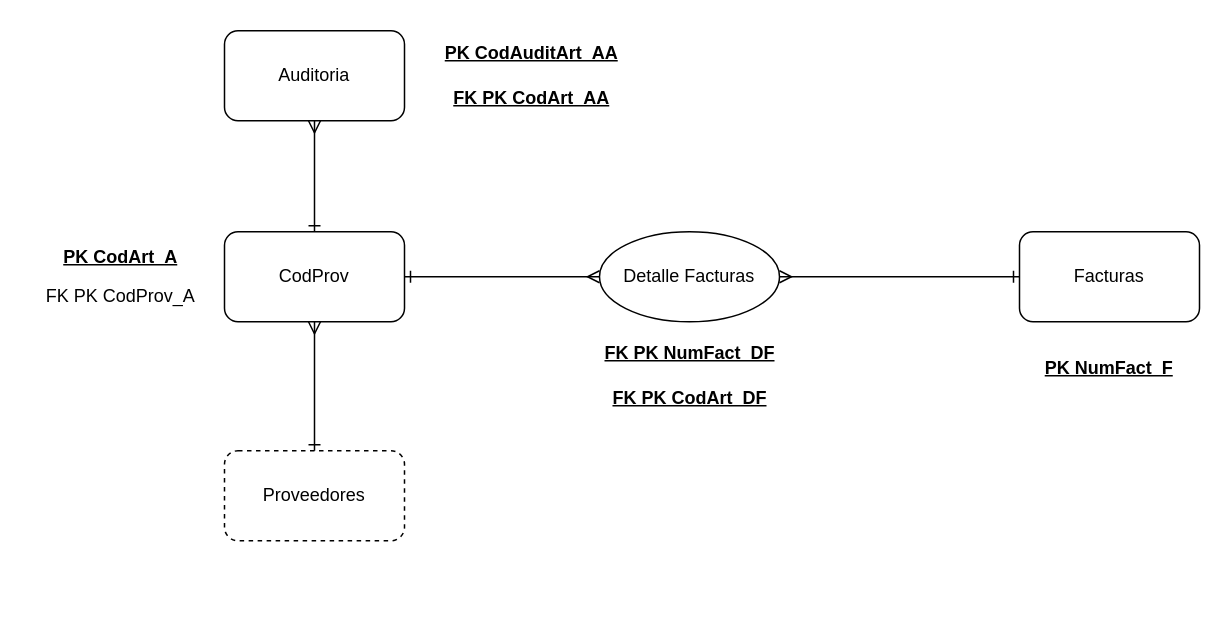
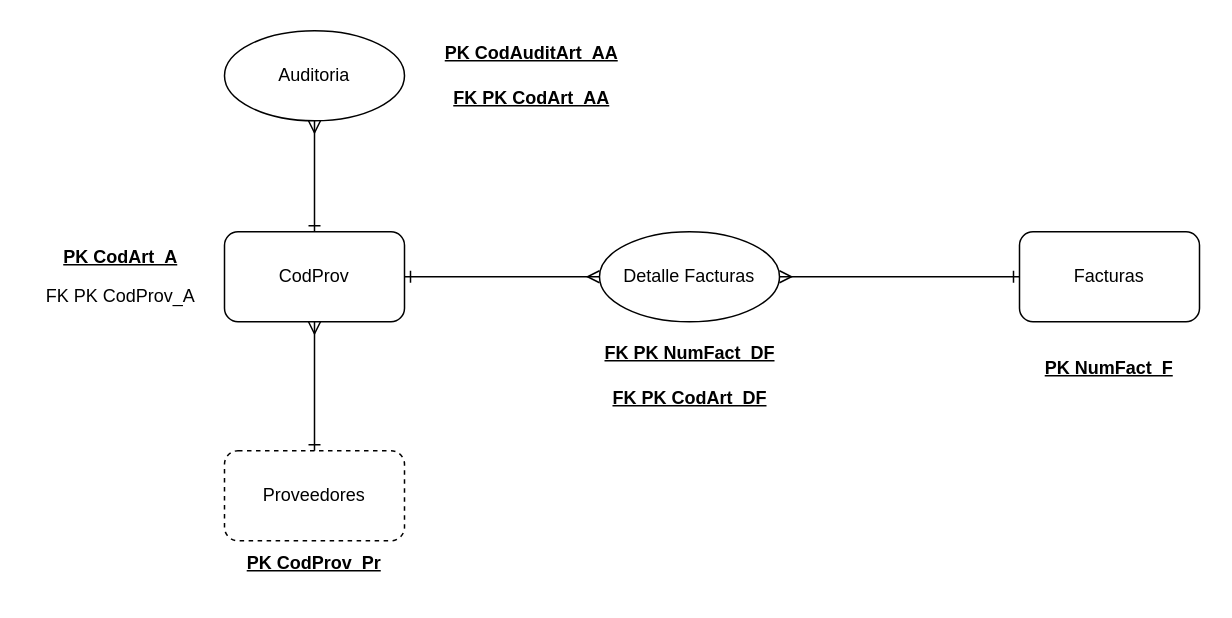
- <mxCell id="9" value="Auditoria" style="rounded=1;whiteSpace=wrap;html=1;" parent="1" vertex="1"><mxGeometry x="149" y="20" width="120" height="60" as="geometry" /></mxCell>
+ <mxCell id="9" value="Auditoria" style="ellipse;whiteSpace=wrap;html=1;" parent="1" vertex="1"><mxGeometry x="149" y="20" width="120" height="60" as="geometry" /></mxCell>
+ <mxCell id="11" value="PK CodProv_Pr" style="text;html=1;strokeColor=none;fillColor=none;align=center;verticalAlign=middle;whiteSpace=wrap;rounded=0;fontStyle=5" parent="1" vertex="1"><mxGeometry x="139" y="360" width="140" height="30" as="geometry" /></mxCell>
